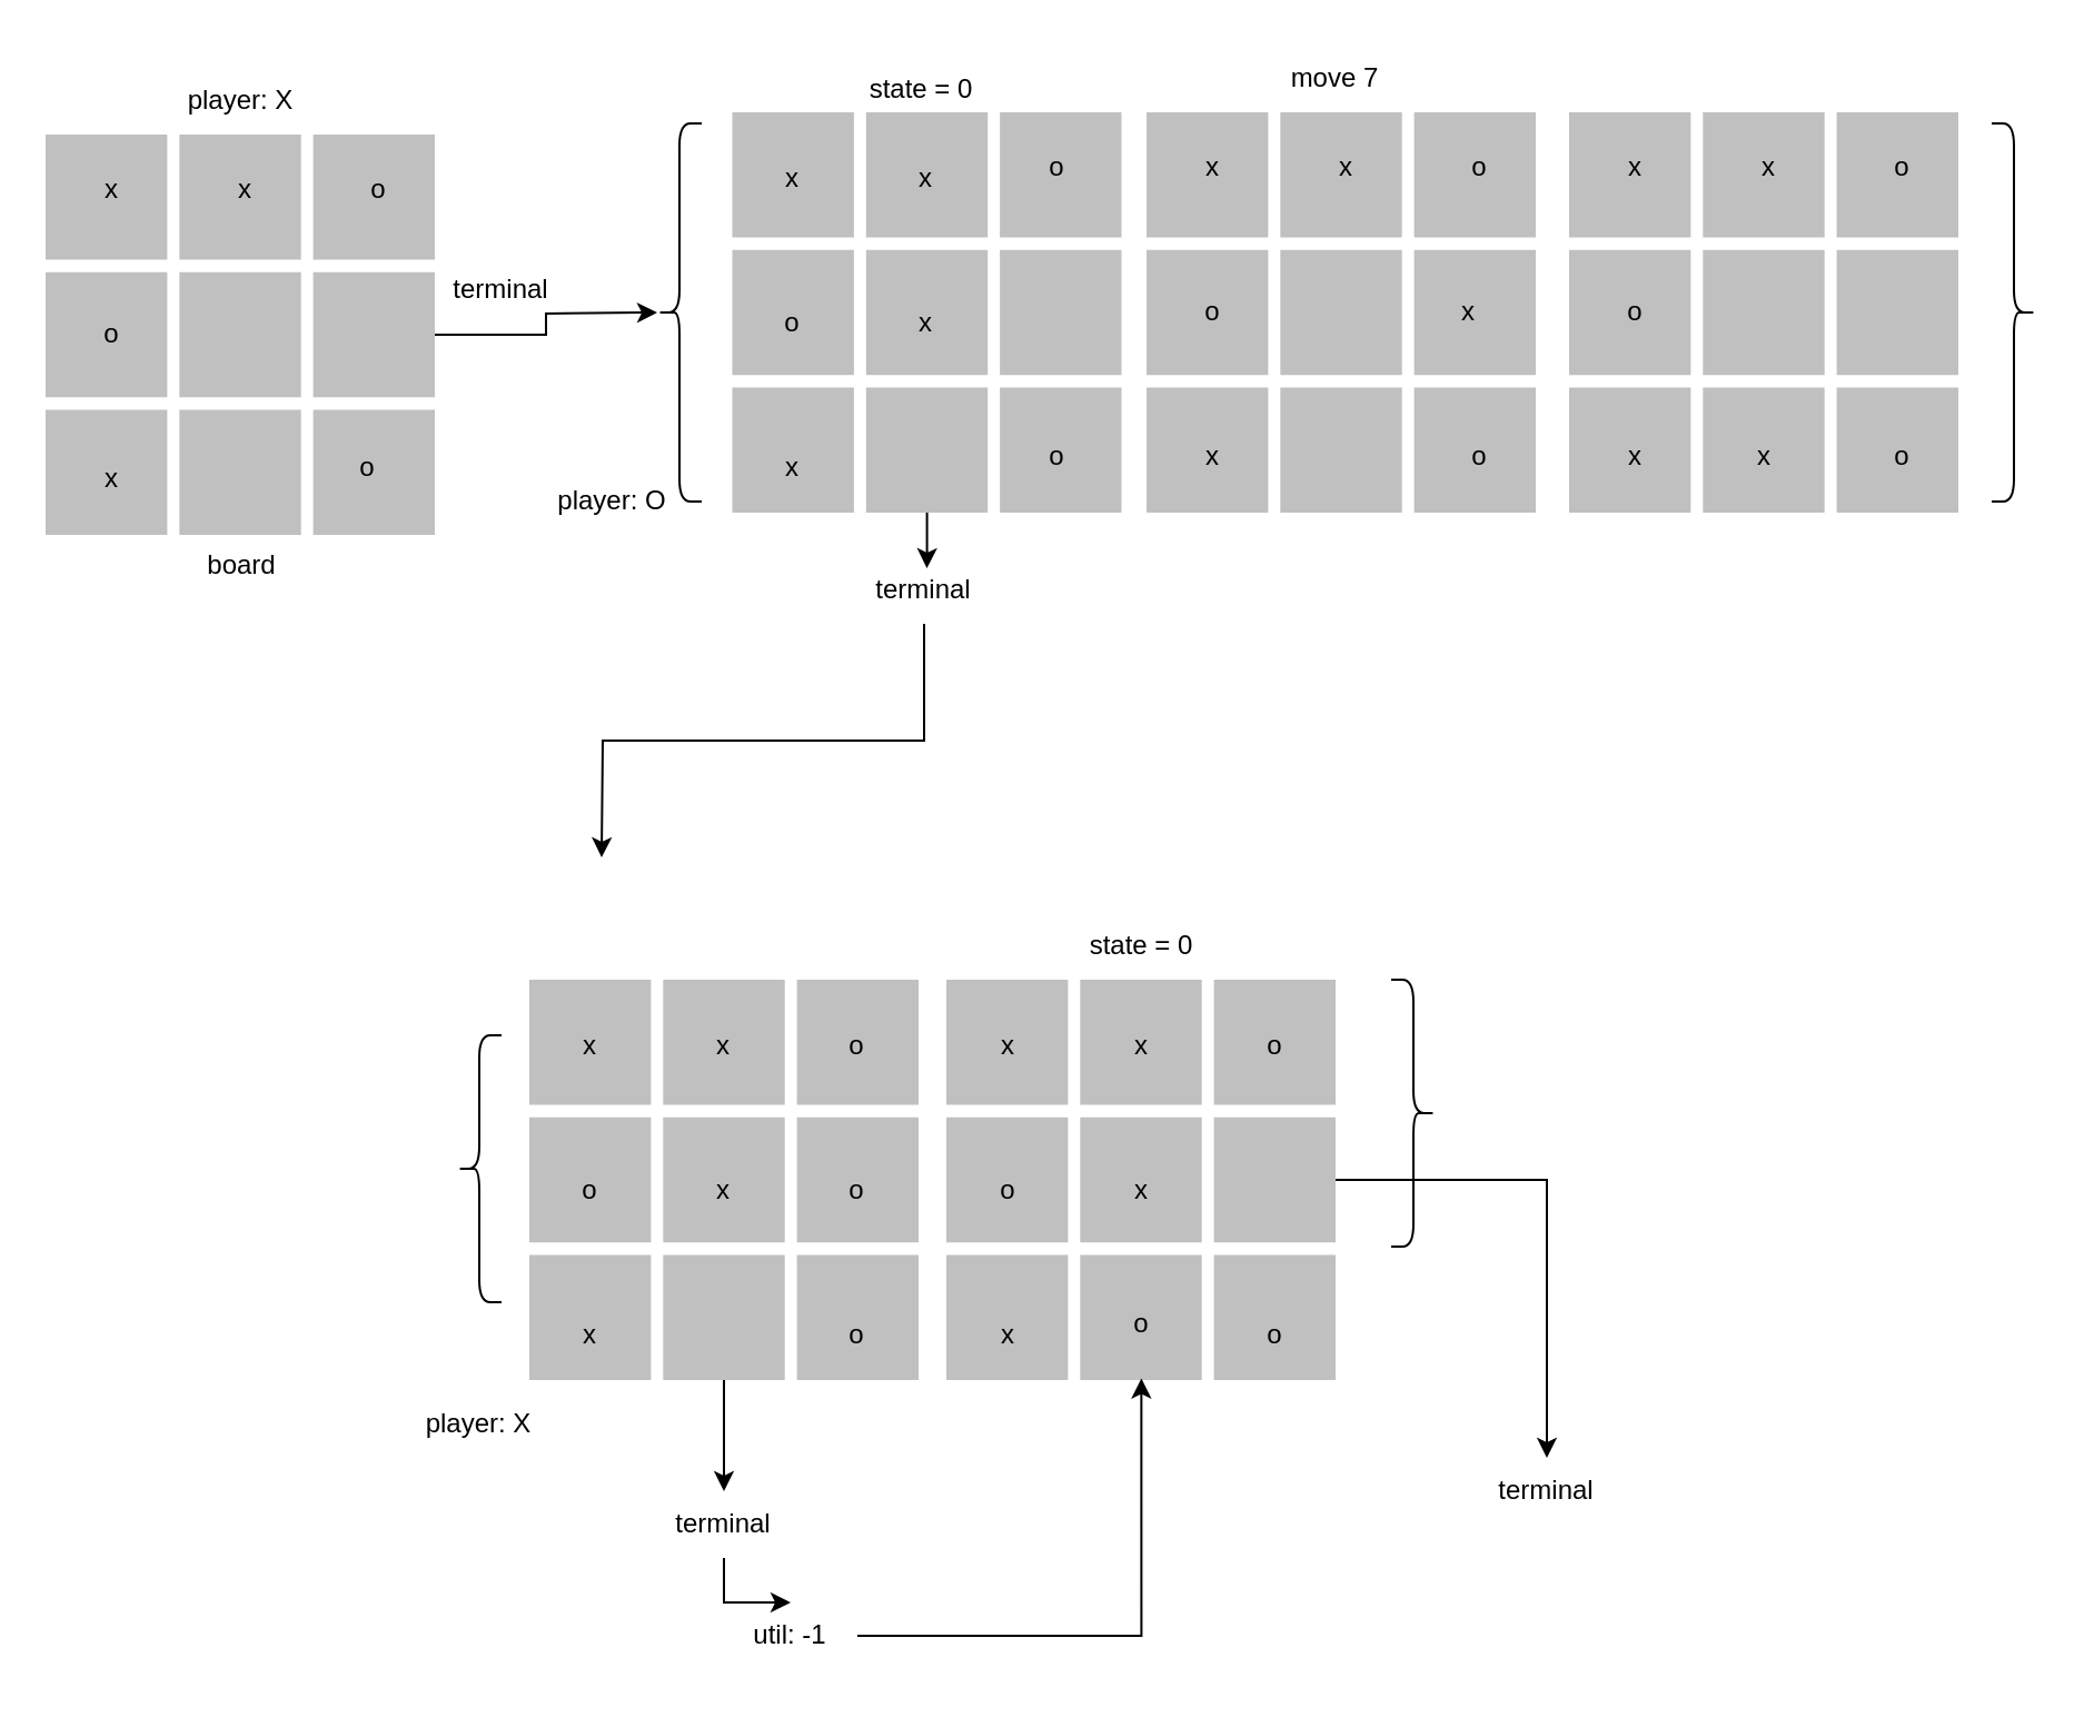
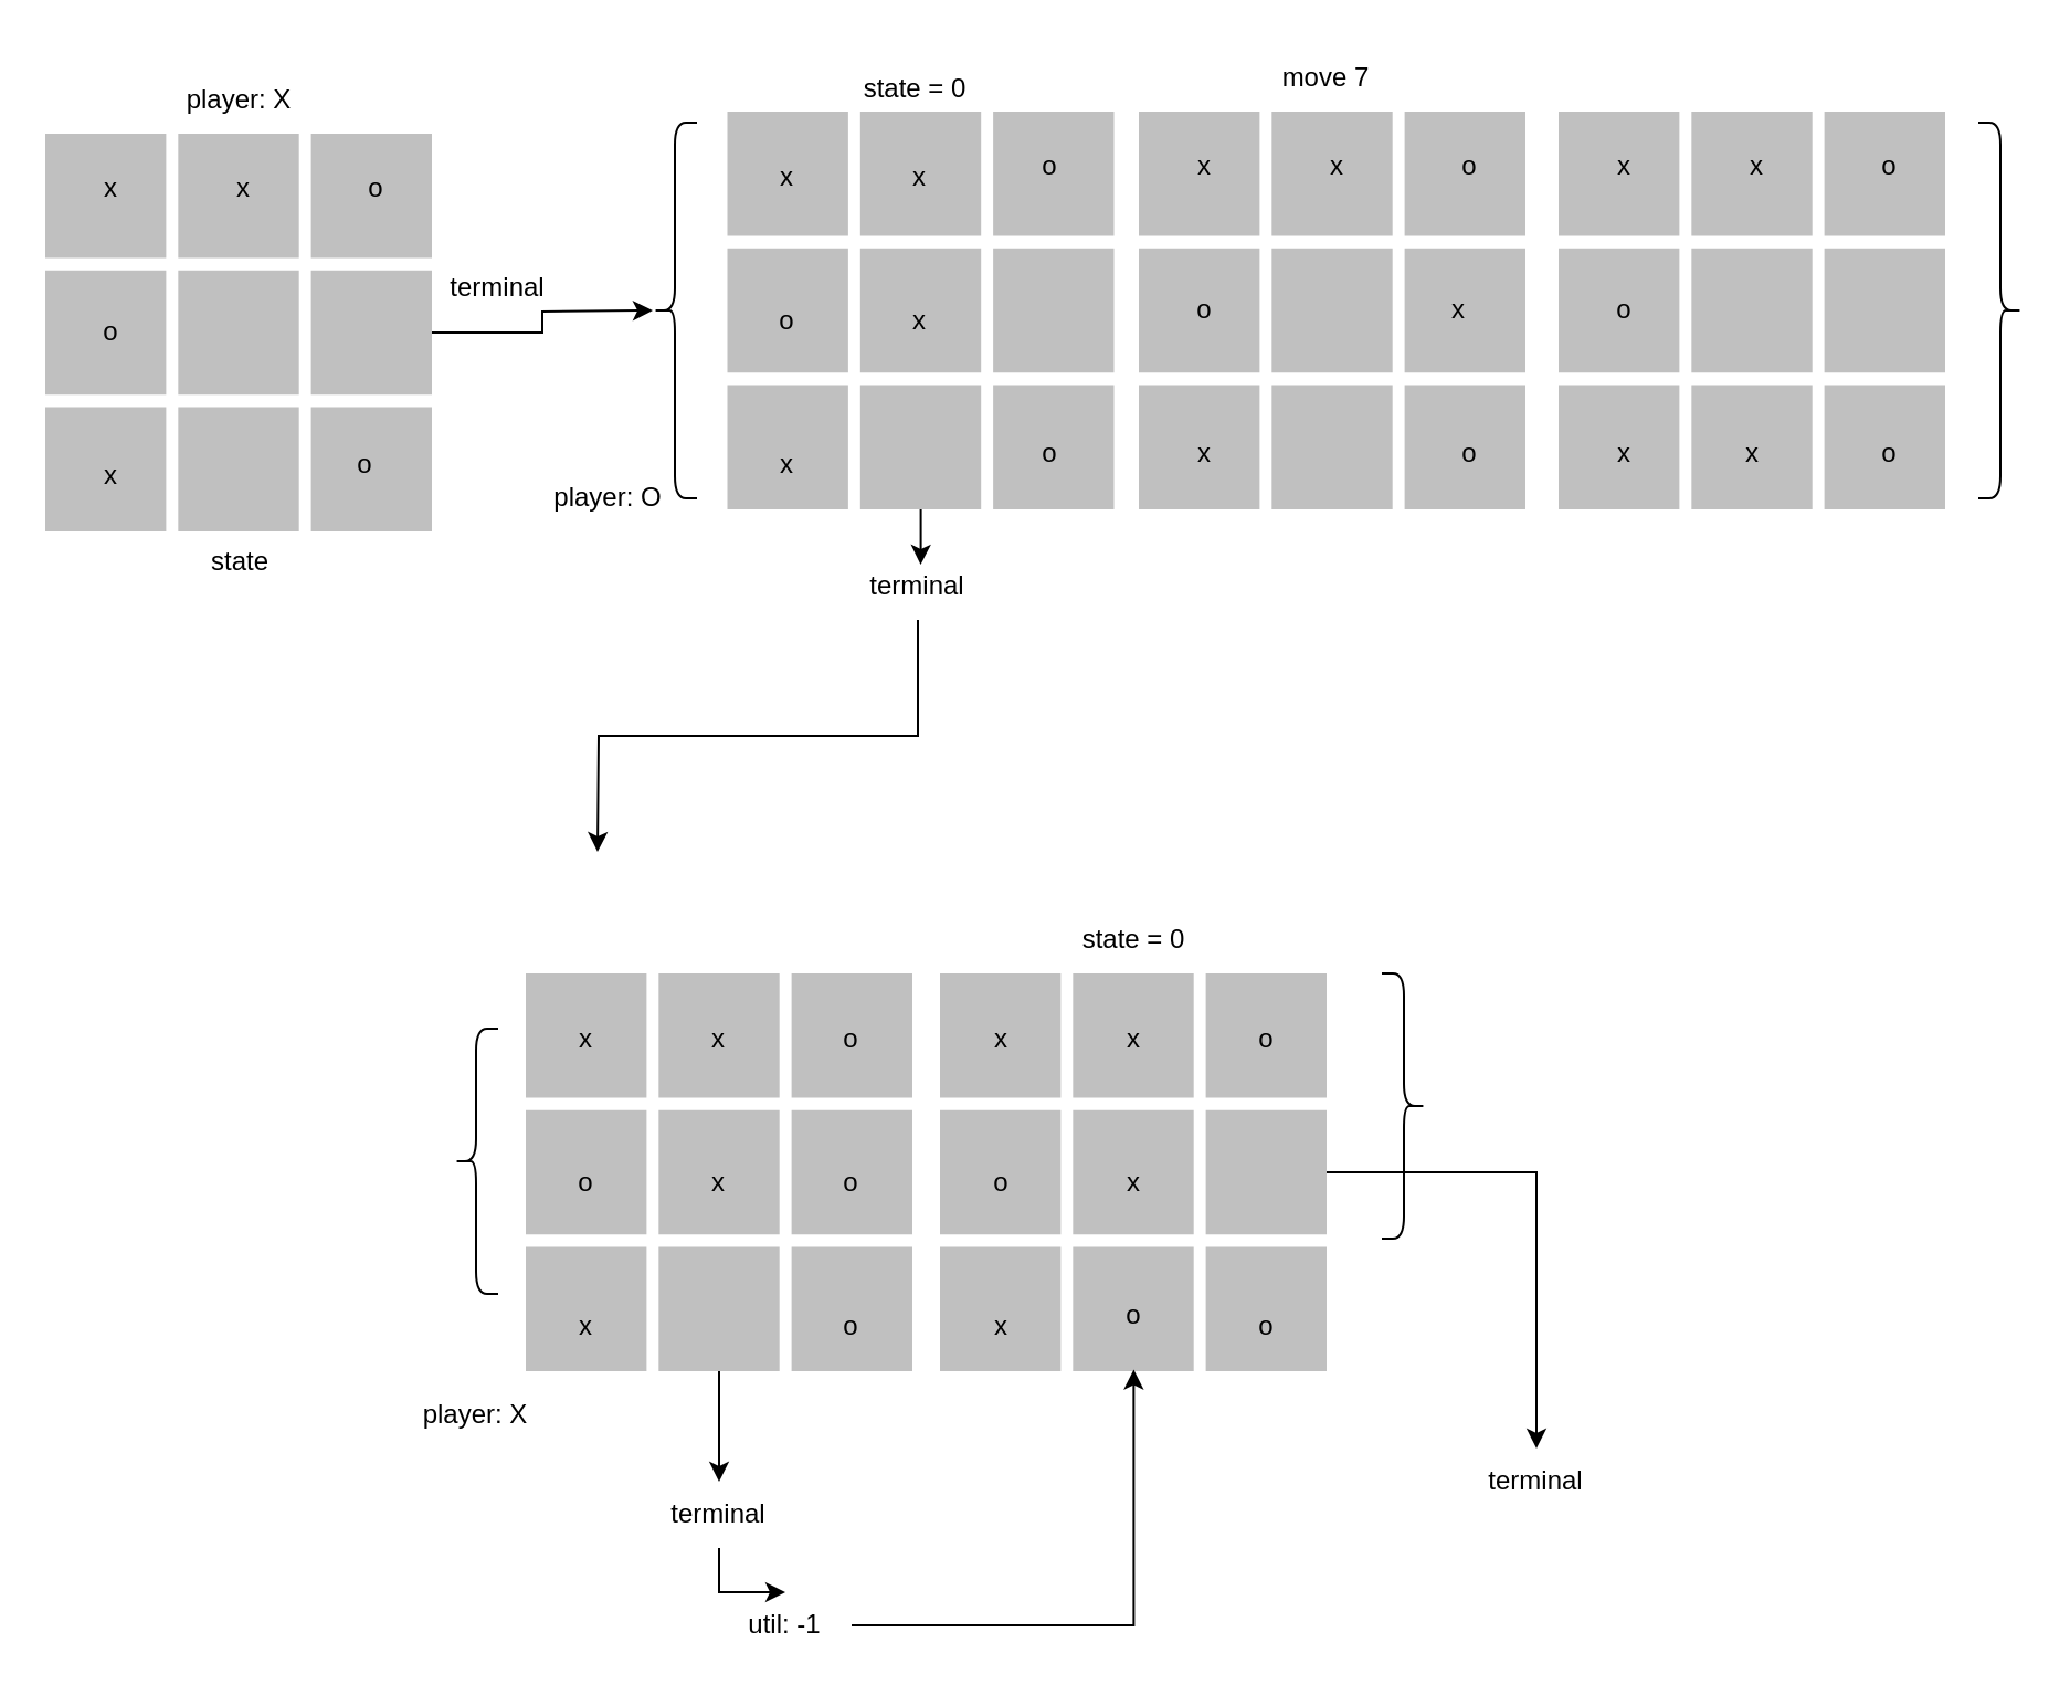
- <mxCell id="3" value="board" style="html=1;verticalLabelPosition=bottom;labelBackgroundColor=#ffffff;verticalAlign=top;shadow=0;dashed=0;strokeWidth=1;shape=mxgraph.ios7ui.iconGrid;fillColor=#c0c0c0;gridSize=3,3;" vertex="1" parent="1"><mxGeometry x="20" y="60" width="175" height="180" as="geometry" /></mxCell>
+ <mxCell id="3" value="state" style="html=1;verticalLabelPosition=bottom;labelBackgroundColor=#ffffff;verticalAlign=top;shadow=0;dashed=0;strokeWidth=1;shape=mxgraph.ios7ui.iconGrid;fillColor=#c0c0c0;gridSize=3,3;" vertex="1" parent="1"><mxGeometry x="20" y="60" width="175" height="180" as="geometry" /></mxCell>
